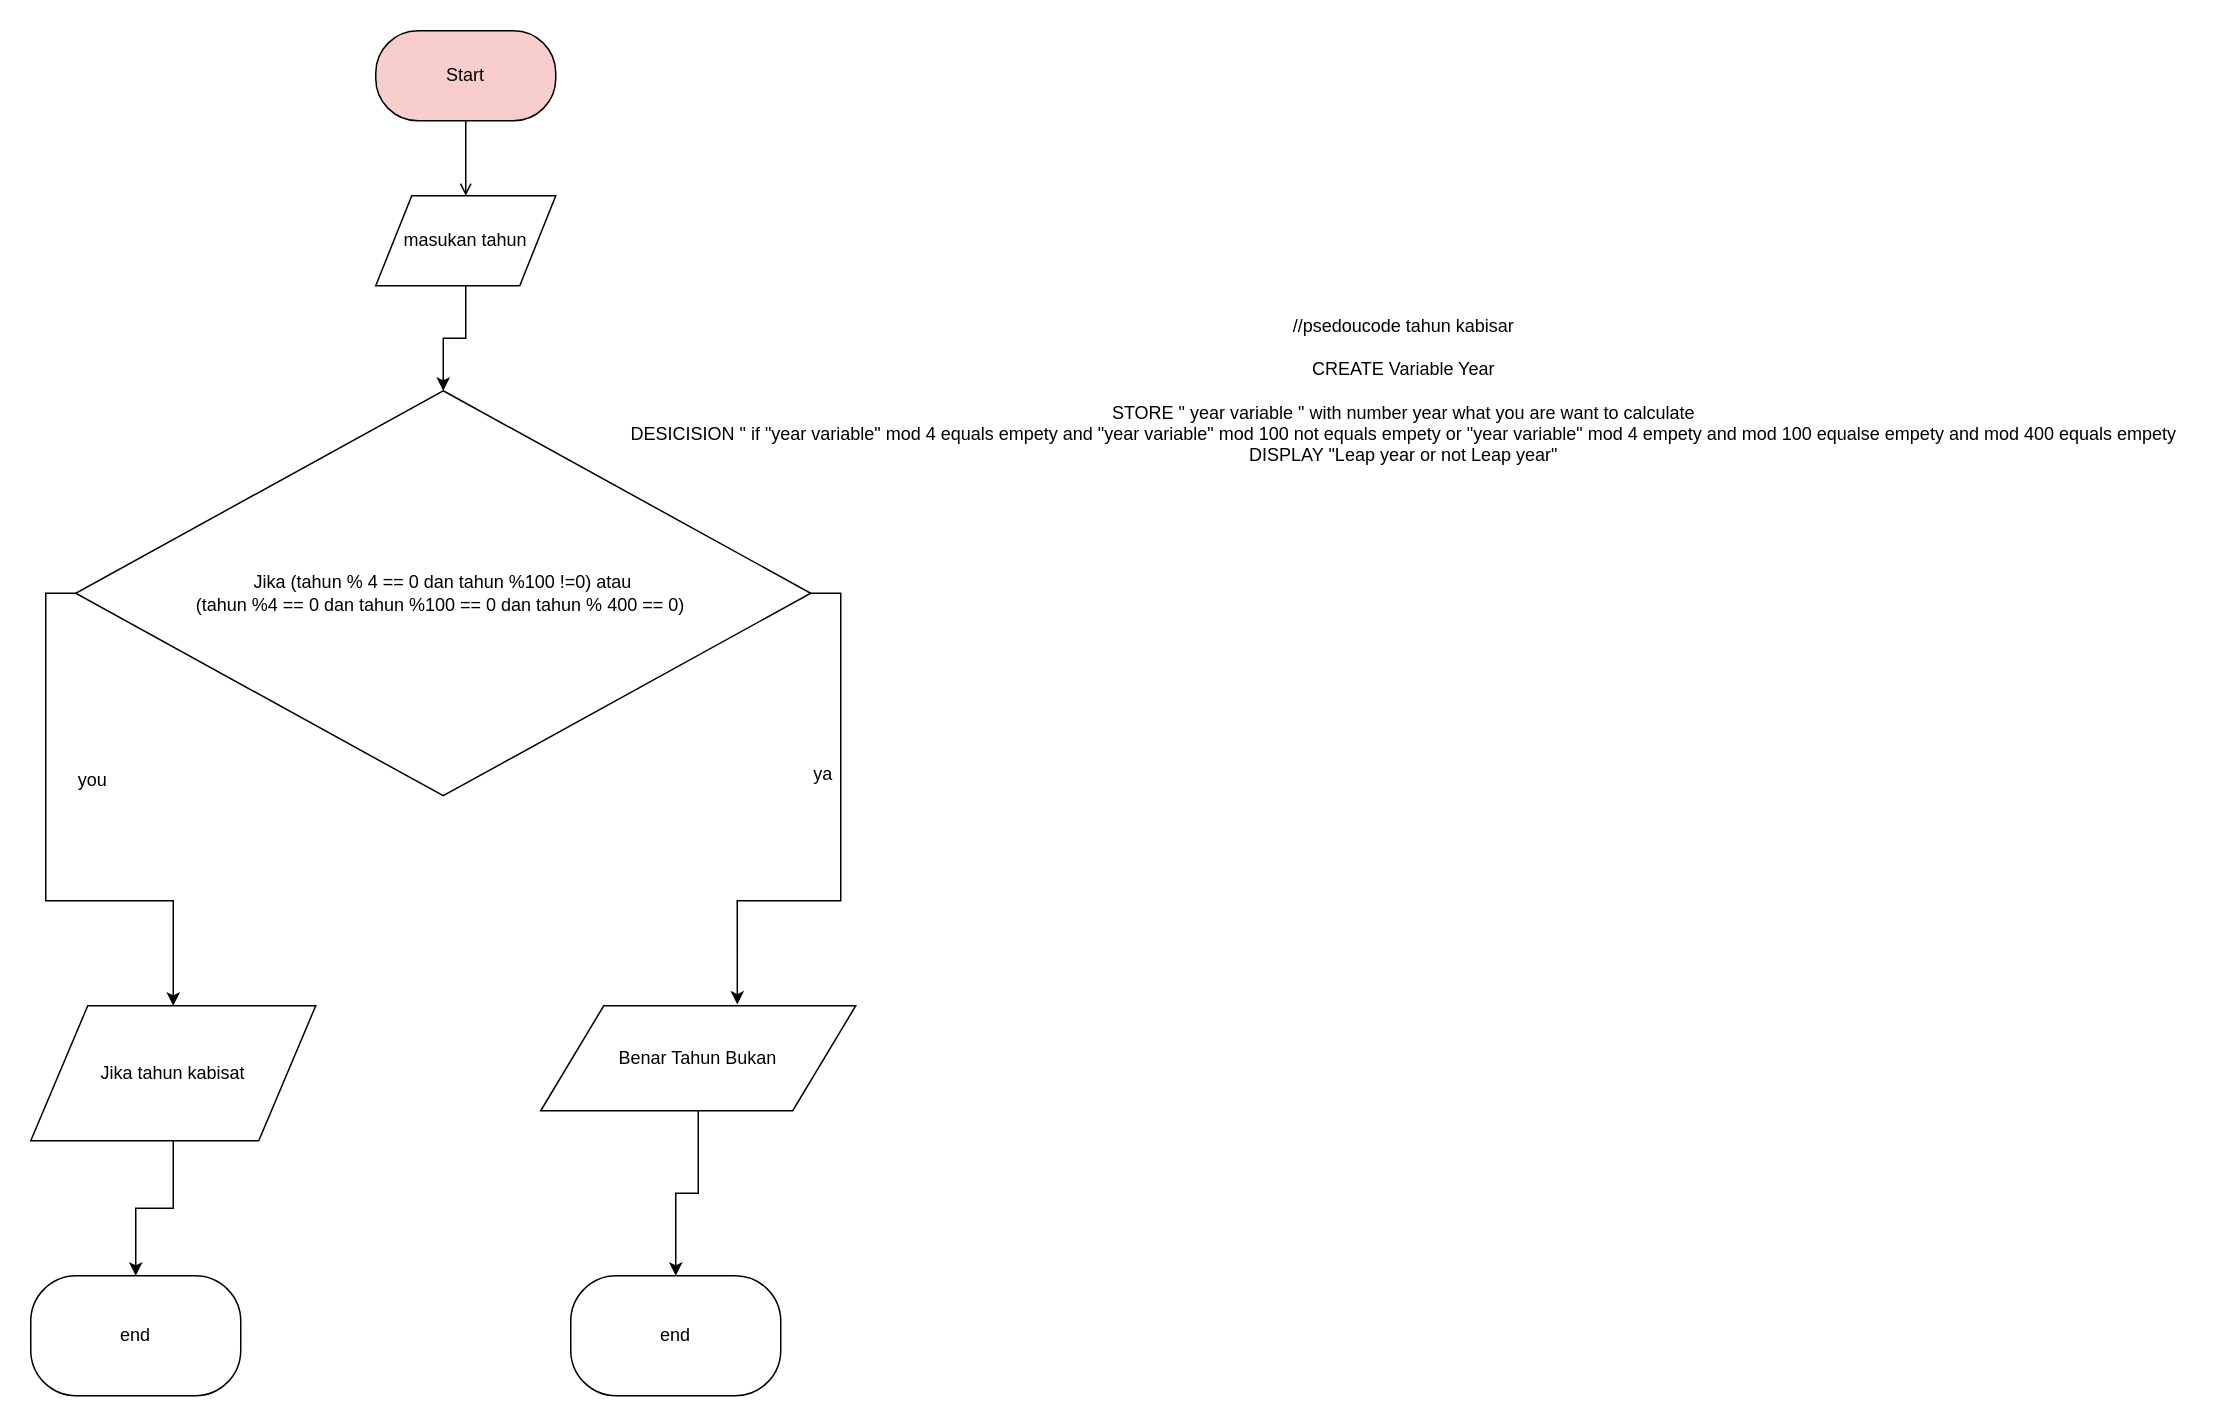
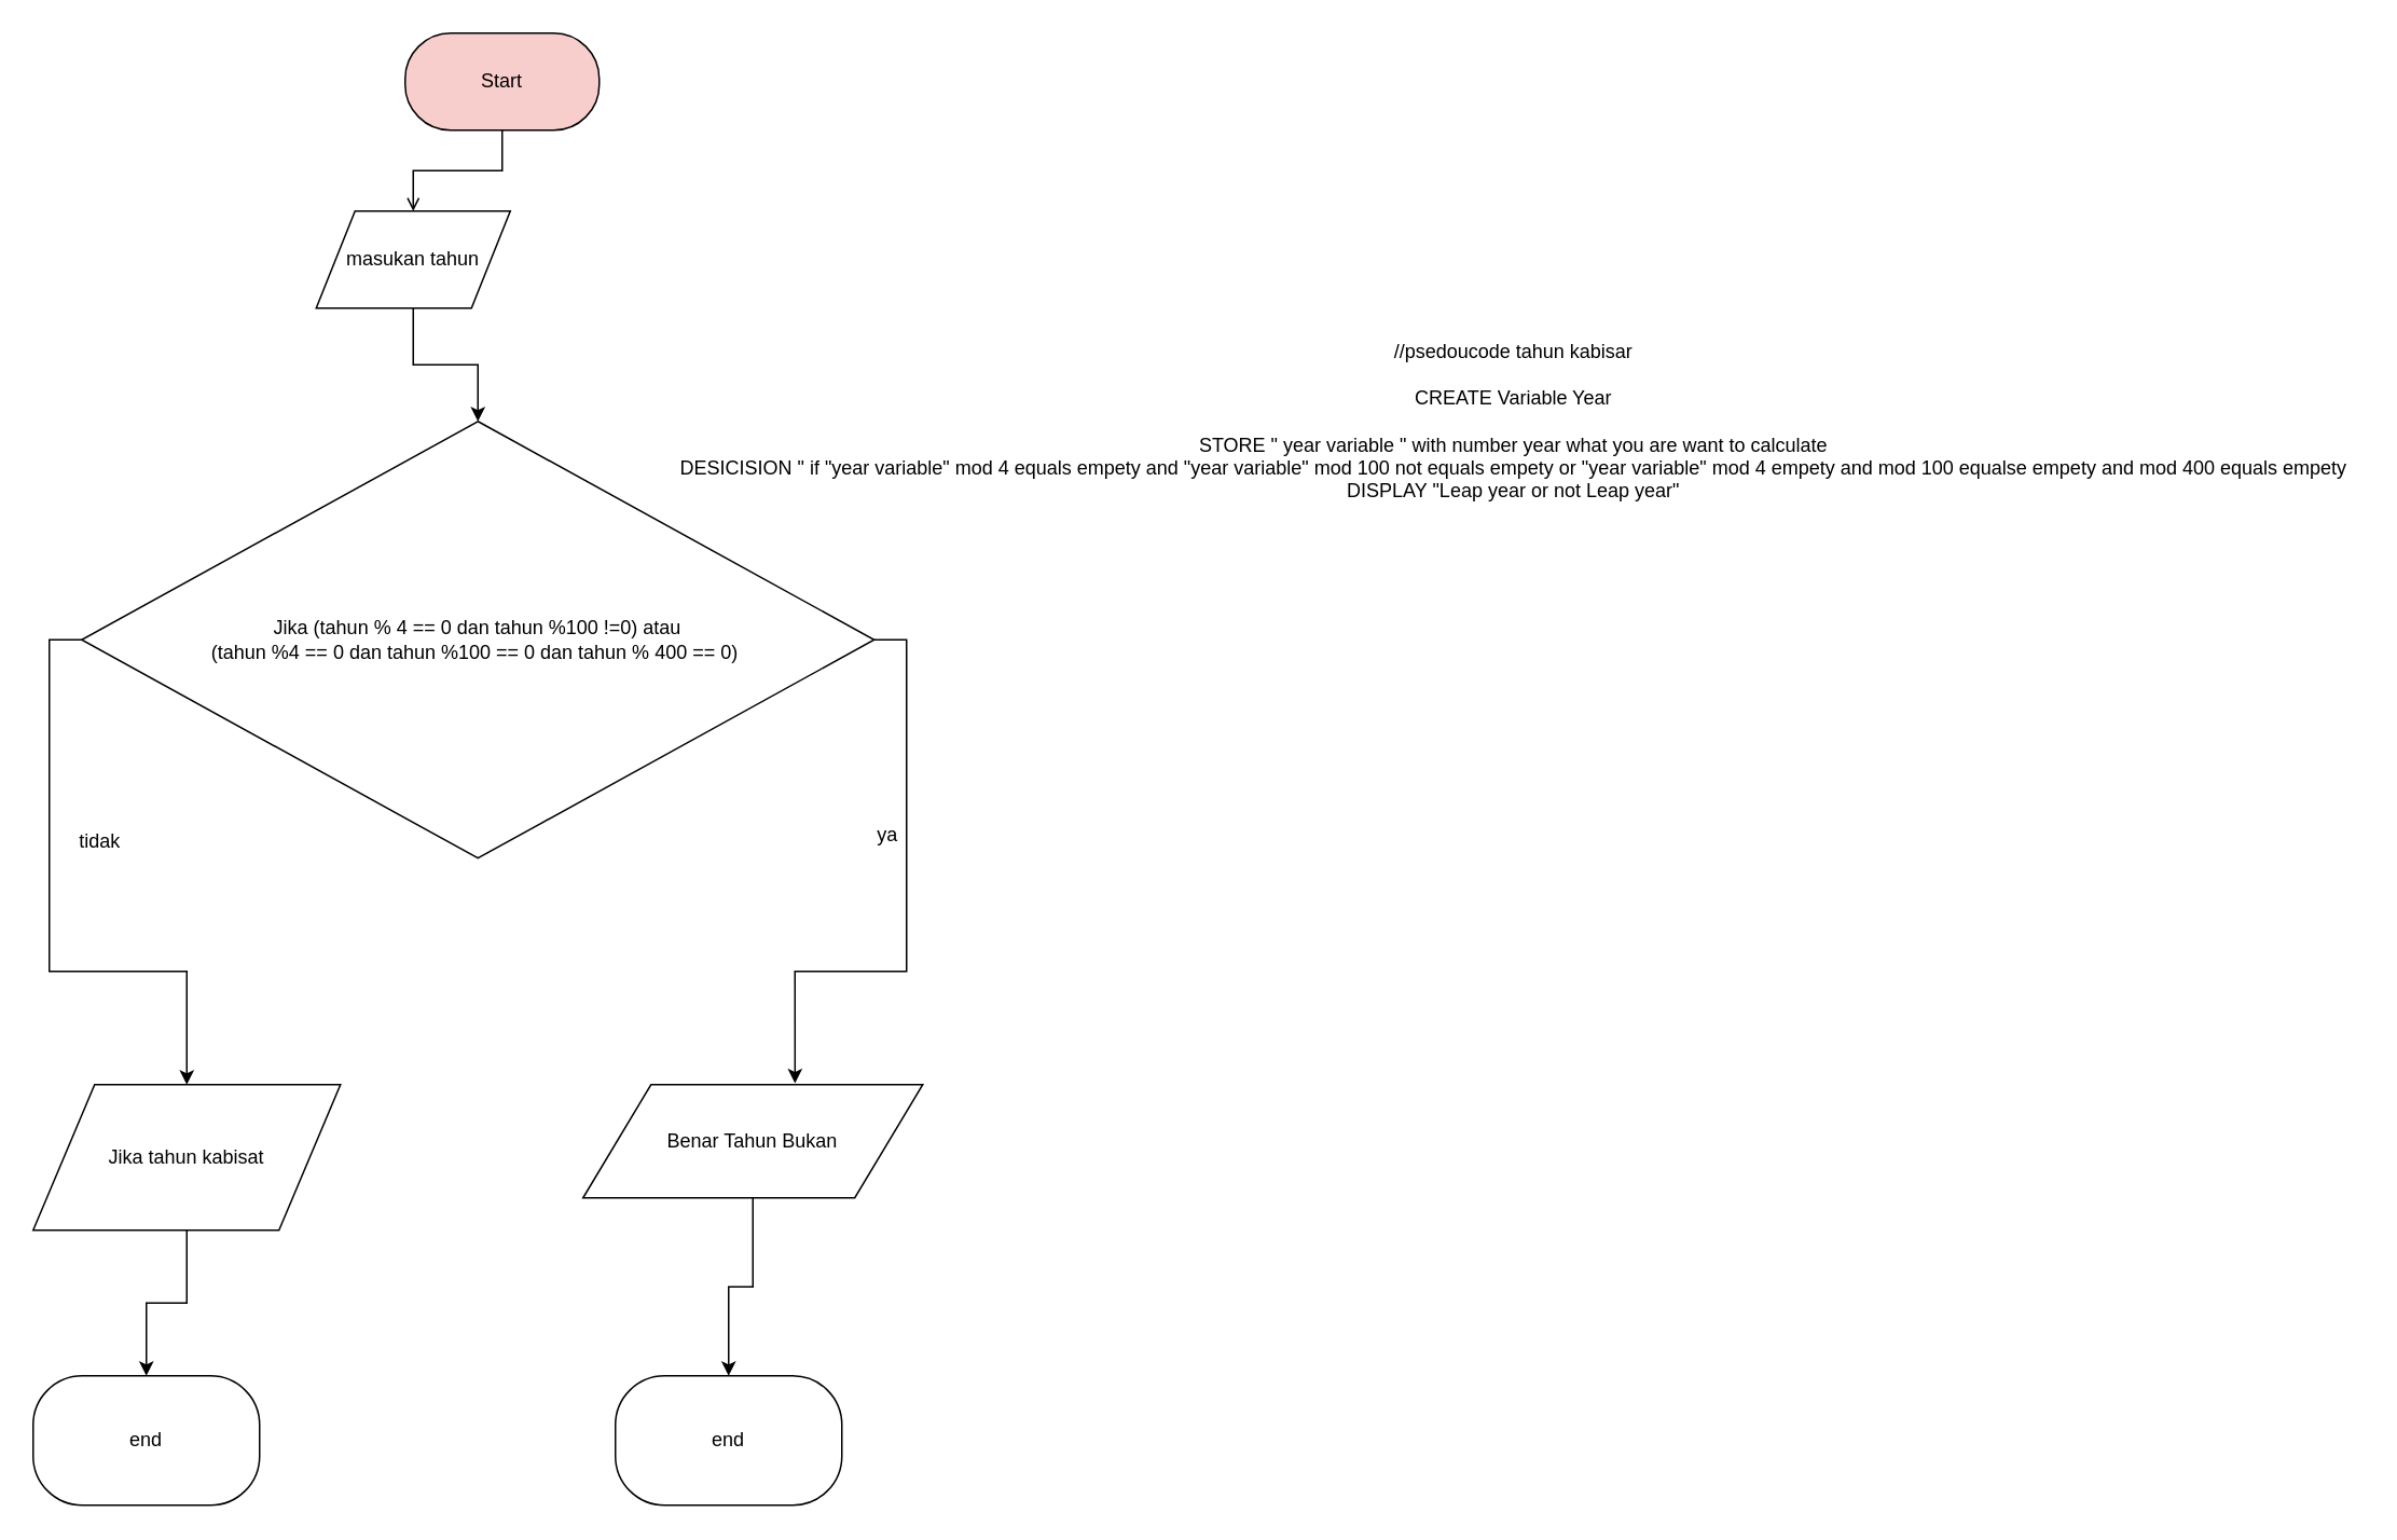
- <mxCell id="5" value="masukan tahun" style="shape=parallelogram;perimeter=parallelogramPerimeter;whiteSpace=wrap;html=1;" vertex="1" parent="1"><mxGeometry x="250" y="130" width="120" height="60" as="geometry" /></mxCell>
+ <mxCell id="5" value="masukan tahun" style="shape=parallelogram;perimeter=parallelogramPerimeter;whiteSpace=wrap;html=1;" vertex="1" parent="1"><mxGeometry x="195" y="130" width="120" height="60" as="geometry" /></mxCell>
- <mxCell id="13" value="you" style="text;html=1;align=center;verticalAlign=middle;resizable=0;points=[];autosize=1;" vertex="1" parent="1"><mxGeometry x="41" y="510" width="40" height="20" as="geometry" /></mxCell>
+ <mxCell id="13" value="tidak" style="text;html=1;align=center;verticalAlign=middle;resizable=0;points=[];autosize=1;" vertex="1" parent="1"><mxGeometry x="41" y="510" width="40" height="20" as="geometry" /></mxCell>
